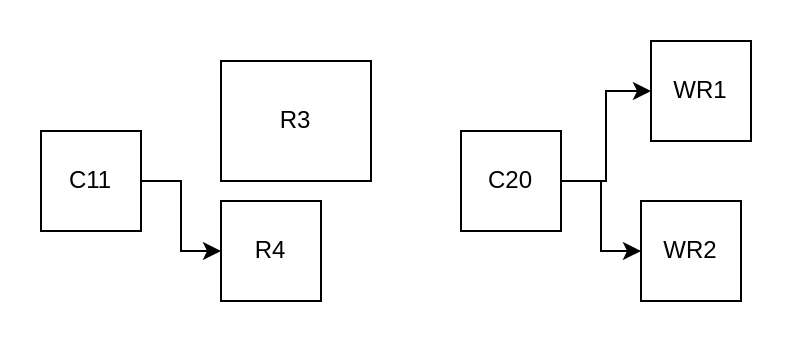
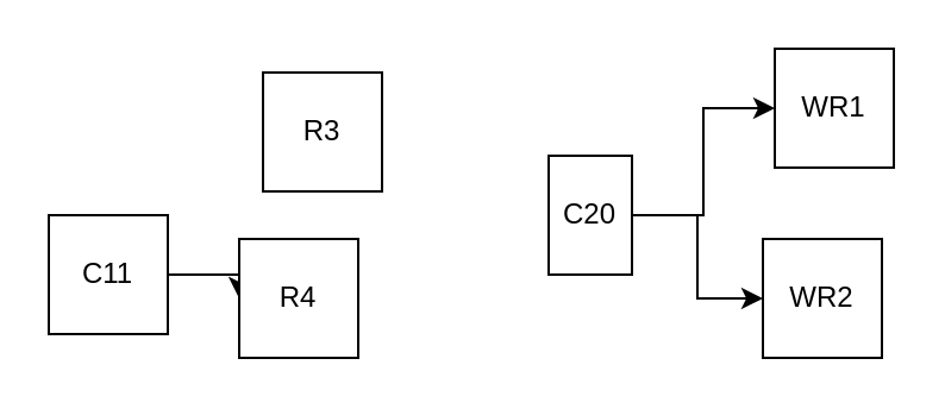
- <mxCell id="4" value="R3" style="rounded=0;whiteSpace=wrap;html=1;" vertex="1" parent="1"><mxGeometry x="110" y="30" width="75" height="60" as="geometry" /></mxCell>
+ <mxCell id="4" value="R3" style="rounded=0;whiteSpace=wrap;html=1;" vertex="1" parent="1"><mxGeometry x="110" y="30" width="50" height="50" as="geometry" /></mxCell>
- <mxCell id="3" value="C11" style="rounded=0;whiteSpace=wrap;html=1;" vertex="1" parent="1"><mxGeometry x="20" y="65" width="50" height="50" as="geometry" /></mxCell>
+ <mxCell id="3" value="C11" style="rounded=0;whiteSpace=wrap;html=1;" vertex="1" parent="1"><mxGeometry x="20" y="90" width="50" height="50" as="geometry" /></mxCell>
- <mxCell id="8" value="C20" style="rounded=0;whiteSpace=wrap;html=1;" vertex="1" parent="1"><mxGeometry x="230" y="65" width="50" height="50" as="geometry" /></mxCell>
+ <mxCell id="8" value="C20" style="rounded=0;whiteSpace=wrap;html=1;" vertex="1" parent="1"><mxGeometry x="230" y="65" width="35" height="50" as="geometry" /></mxCell>
- <mxCell id="5" value="R4" style="rounded=0;whiteSpace=wrap;html=1;" vertex="1" parent="1"><mxGeometry x="110" y="100" width="50" height="50" as="geometry" /></mxCell>
+ <mxCell id="5" value="R4" style="rounded=0;whiteSpace=wrap;html=1;" vertex="1" parent="1"><mxGeometry x="100" y="100" width="50" height="50" as="geometry" /></mxCell>
